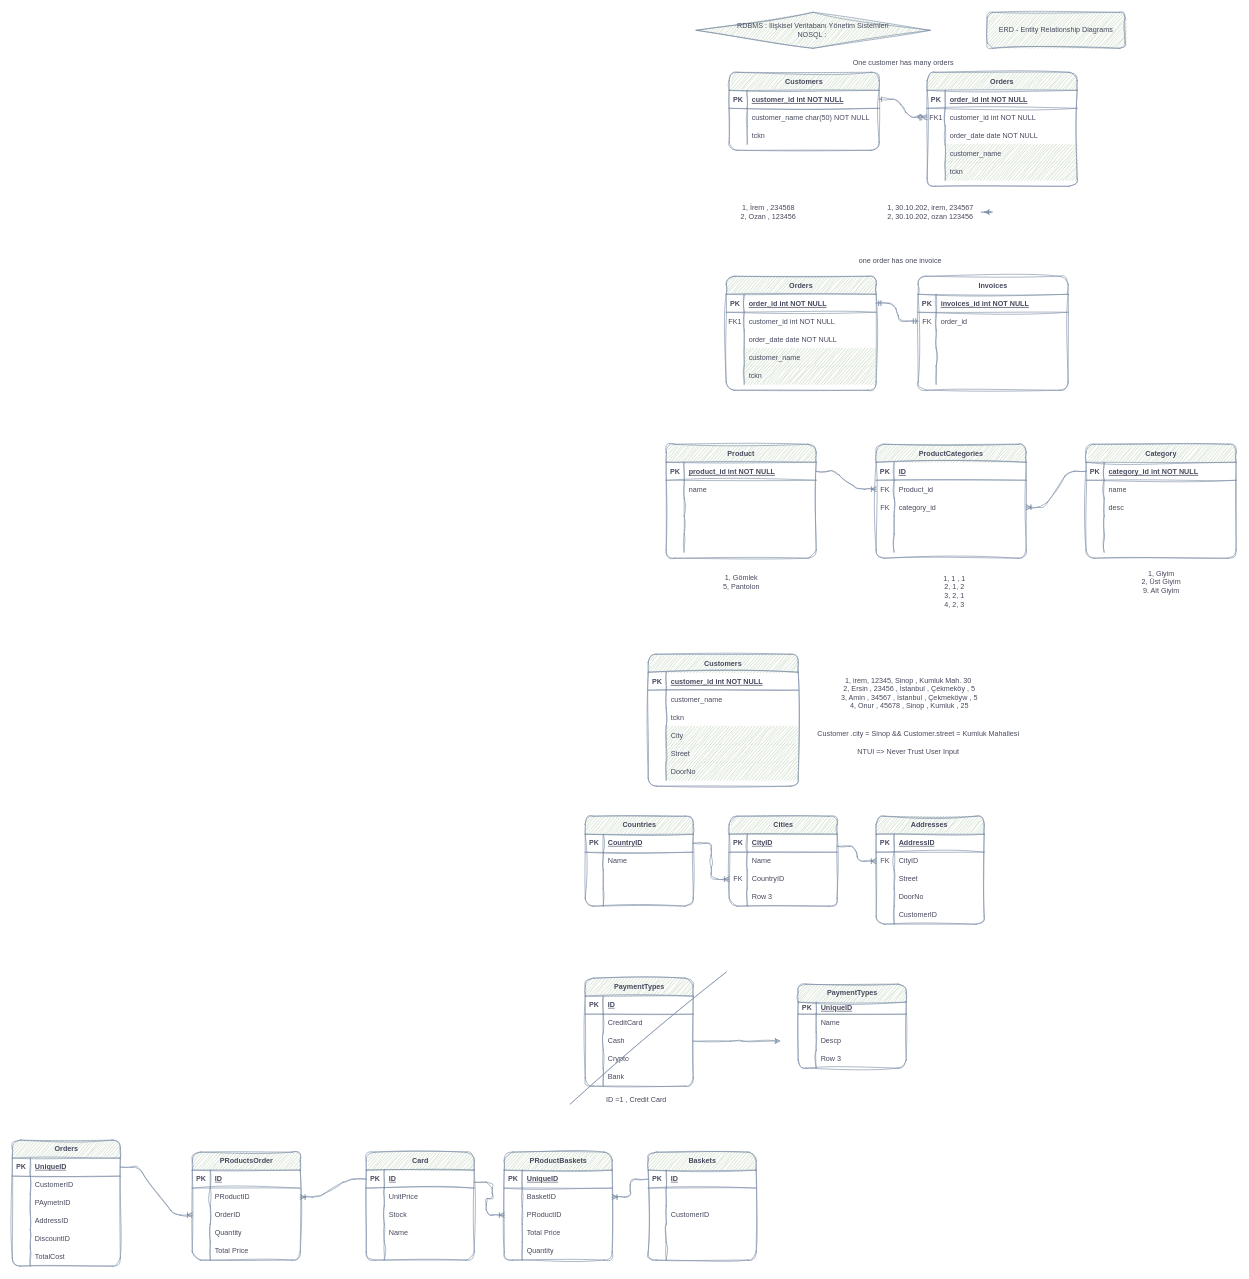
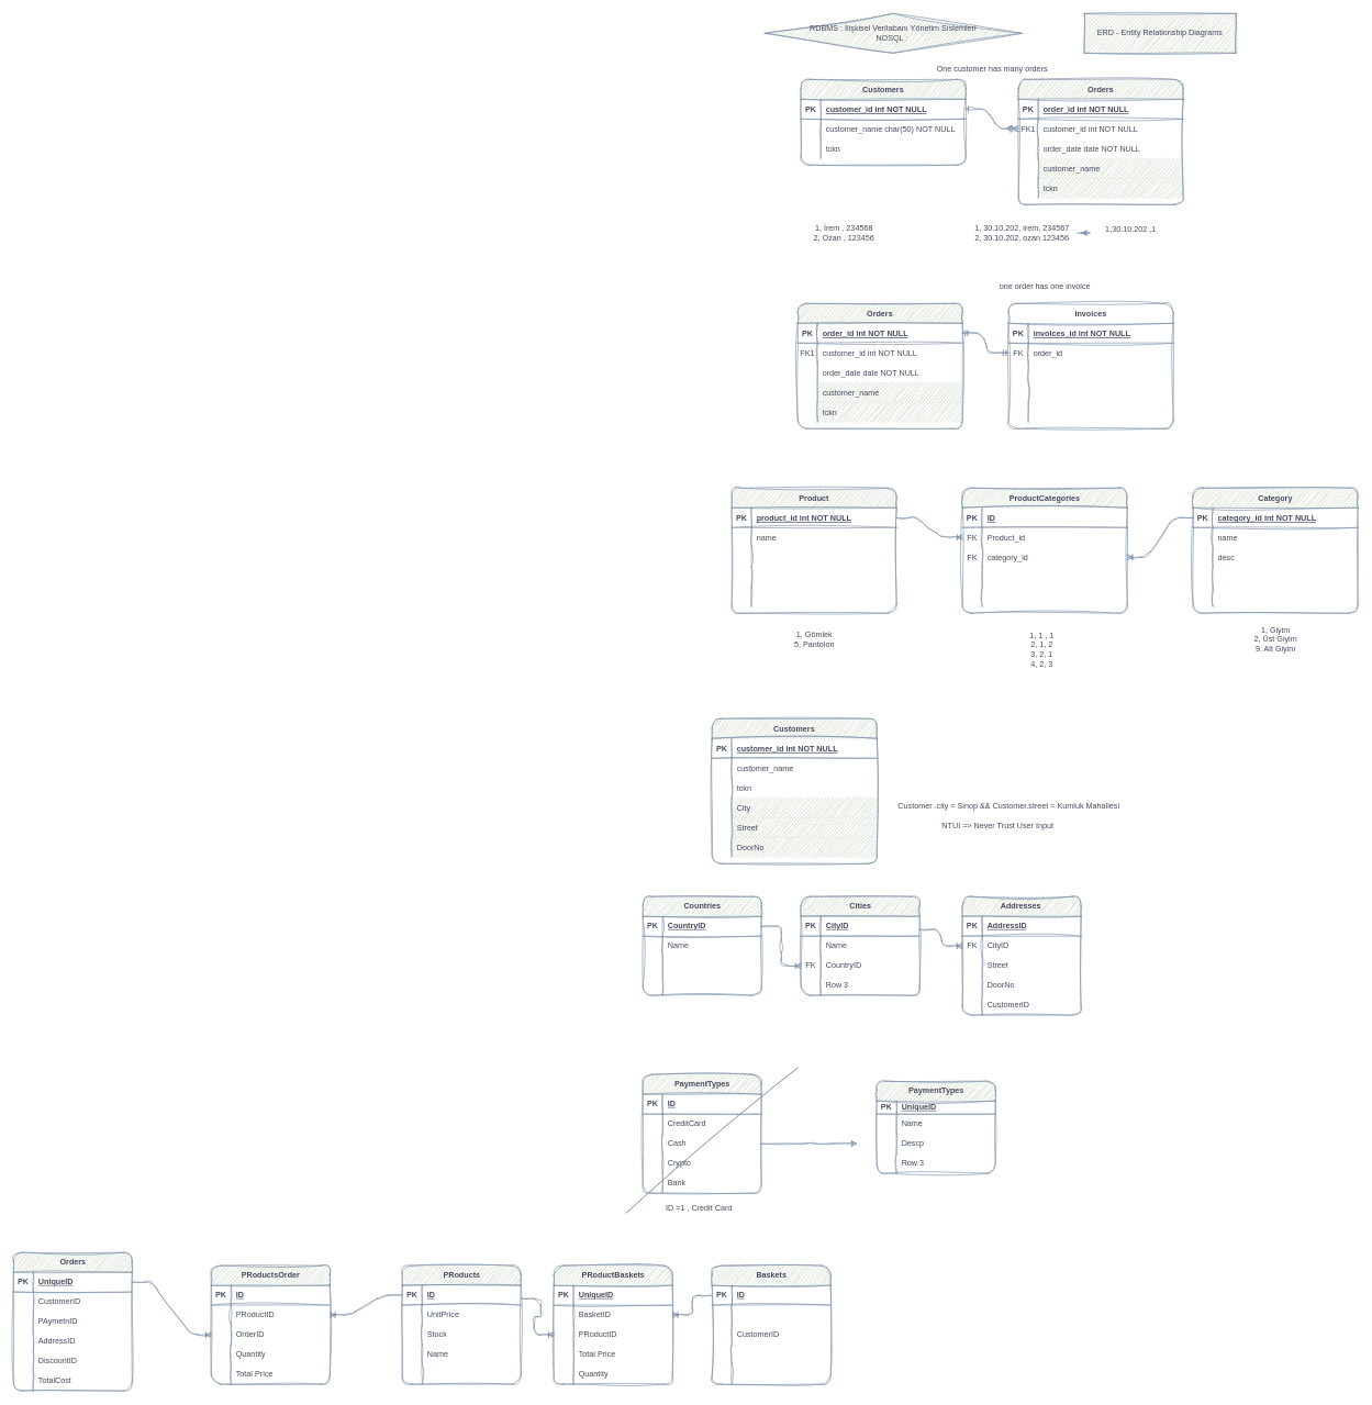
- <mxCell id="30" value="ERD - Entity Relationship Diagrams" style="whiteSpace=wrap;html=1;labelBackgroundColor=none;fillColor=#B2C9AB;strokeColor=#788AA3;fontColor=#46495D;rounded=1;sketch=1;curveFitting=1;jiggle=2;" parent="1" vertex="1"><mxGeometry x="1645" y="20" width="230" height="60" as="geometry" /></mxCell>
+ <mxCell id="30" value="ERD - Entity Relationship Diagrams" style="whiteSpace=wrap;html=1;labelBackgroundColor=none;fillColor=#B2C9AB;strokeColor=#788AA3;fontColor=#46495D;sketch=1;curveFitting=1;jiggle=2;rounded=0;" parent="1" vertex="1"><mxGeometry x="1645" y="20" width="230" height="60" as="geometry" /></mxCell>
+ <mxCell id="34" value="1,30.10.202 ,1" style="text;html=1;align=center;verticalAlign=middle;resizable=0;points=[];autosize=1;strokeColor=none;fillColor=none;labelBackgroundColor=none;fontColor=#46495D;rounded=1;sketch=1;curveFitting=1;jiggle=2;" parent="1" vertex="1"><mxGeometry x="1660" y="333" width="110" height="30" as="geometry" /></mxCell>
- <mxCell id="68" value="one order has one invoice" style="text;html=1;align=center;verticalAlign=middle;resizable=0;points=[];autosize=1;strokeColor=none;fillColor=none;labelBackgroundColor=none;fontColor=#46495D;rounded=1;sketch=1;curveFitting=1;jiggle=2;" parent="1" vertex="1"><mxGeometry x="1420" y="420" width="160" height="30" as="geometry" /></mxCell>
+ <mxCell id="68" value="one order has one invoice" style="text;html=1;align=center;verticalAlign=middle;resizable=0;points=[];autosize=1;strokeColor=none;fillColor=none;labelBackgroundColor=none;fontColor=#46495D;rounded=1;sketch=1;curveFitting=1;jiggle=2;" parent="1" vertex="1"><mxGeometry x="1505" y="420" width="160" height="30" as="geometry" /></mxCell>
- <mxCell id="122" value="1, 1 , 1&lt;br&gt;2, 1, 2&lt;br&gt;3, 2, 1&lt;br&gt;4, 2, 3" style="text;html=1;align=center;verticalAlign=middle;resizable=0;points=[];autosize=1;strokeColor=none;fillColor=none;labelBackgroundColor=none;fontColor=#46495D;rounded=1;sketch=1;curveFitting=1;jiggle=2;" parent="1" vertex="1"><mxGeometry x="1560" y="950" width="60" height="70" as="geometry" /></mxCell>
+ <mxCell id="122" value="1, 1 , 1&lt;br&gt;2, 1, 2&lt;br&gt;3, 2, 1&lt;br&gt;4, 2, 3" style="text;html=1;align=center;verticalAlign=middle;resizable=0;points=[];autosize=1;strokeColor=none;fillColor=none;labelBackgroundColor=none;fontColor=#46495D;rounded=1;sketch=1;curveFitting=1;jiggle=2;" parent="1" vertex="1"><mxGeometry x="1550" y="950" width="60" height="70" as="geometry" /></mxCell>
- <mxCell id="142" value="1, irem, 12345, Sinop , Kumluk Mah. 30&amp;nbsp;&lt;br&gt;2, Ersin , 23456 , İstanbul , Çekmeköy , 5&lt;br&gt;3, Amin , 34567 , İstanbul , Çekmeköyw , 5&lt;br&gt;4, Onur , 45678 , Sinop , Kumluk , 25" style="text;html=1;align=center;verticalAlign=middle;resizable=0;points=[];autosize=1;strokeColor=none;fillColor=none;labelBackgroundColor=none;fontColor=#46495D;rounded=1;sketch=1;curveFitting=1;jiggle=2;" parent="1" vertex="1"><mxGeometry x="1390" y="1120" width="250" height="70" as="geometry" /></mxCell>
- <mxCell id="256" value="Card" style="shape=table;startSize=30;container=1;collapsible=1;childLayout=tableLayout;fixedRows=1;rowLines=0;fontStyle=1;align=center;resizeLast=1;html=1;labelBackgroundColor=none;fillColor=#B2C9AB;strokeColor=#788AA3;fontColor=#46495D;rounded=1;sketch=1;curveFitting=1;jiggle=2;" parent="1" vertex="1"><mxGeometry x="610" y="1920" width="180" height="180" as="geometry" /></mxCell>
+ <mxCell id="256" value="PRoducts" style="shape=table;startSize=30;container=1;collapsible=1;childLayout=tableLayout;fixedRows=1;rowLines=0;fontStyle=1;align=center;resizeLast=1;html=1;labelBackgroundColor=none;fillColor=#B2C9AB;strokeColor=#788AA3;fontColor=#46495D;rounded=1;sketch=1;curveFitting=1;jiggle=2;" parent="1" vertex="1"><mxGeometry x="610" y="1920" width="180" height="180" as="geometry" /></mxCell>
